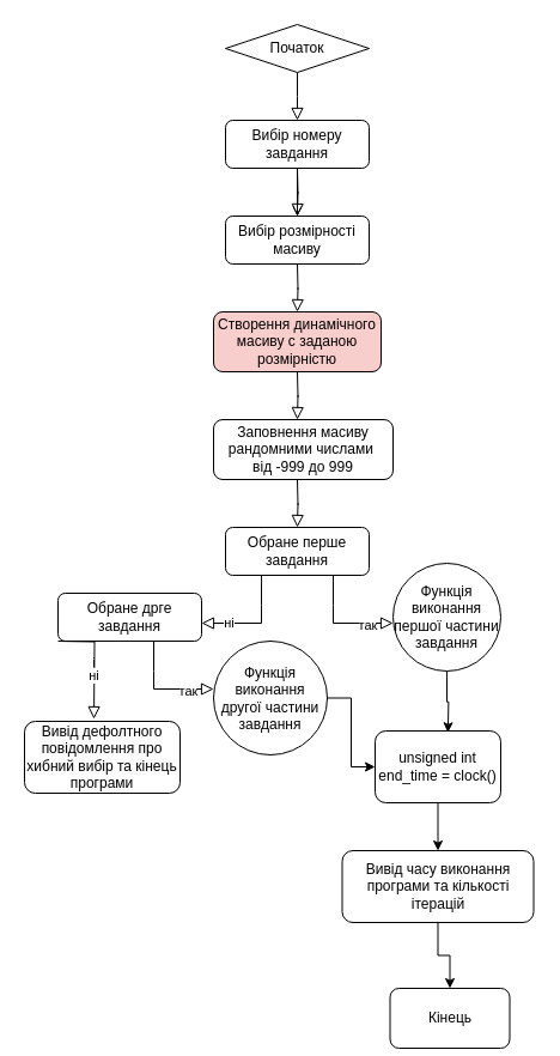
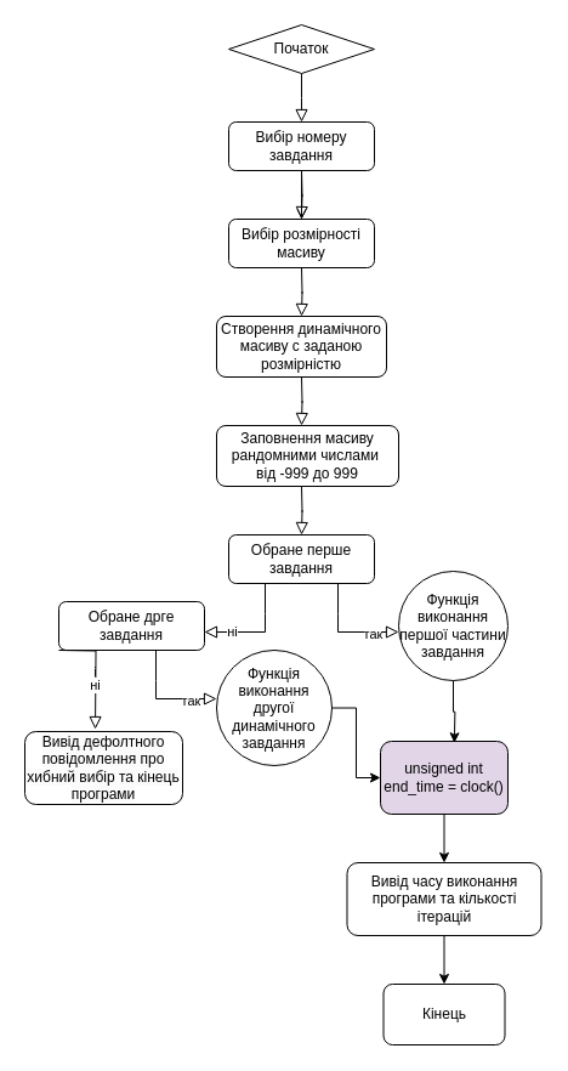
- <mxCell id="13" value="Створення динамічного масиву с заданою розмірністю" style="rounded=1;whiteSpace=wrap;html=1;fontSize=12;glass=0;strokeWidth=1;shadow=0;fillColor=#f8cecc;" parent="1" vertex="1"><mxGeometry x="178" y="260" width="140" height="50" as="geometry" /></mxCell>
+ <mxCell id="13" value="Створення динамічного масиву с заданою розмірністю" style="rounded=1;whiteSpace=wrap;html=1;fontSize=12;glass=0;strokeWidth=1;shadow=0;" parent="1" vertex="1"><mxGeometry x="178" y="260" width="140" height="50" as="geometry" /></mxCell>
- <mxCell id="28" value="Функція виконання другої частини завдання" style="ellipse;whiteSpace=wrap;html=1;aspect=fixed;" parent="1" vertex="1"><mxGeometry x="178" y="535" width="95" height="95" as="geometry" /></mxCell>
+ <mxCell id="28" value="Функція виконання другої динамічного завдання" style="ellipse;whiteSpace=wrap;html=1;aspect=fixed;" parent="1" vertex="1"><mxGeometry x="178" y="535" width="95" height="95" as="geometry" /></mxCell>
- <mxCell id="33" value="unsigned int end_time = clock()" style="rounded=1;whiteSpace=wrap;html=1;" parent="1" vertex="1"><mxGeometry x="313" y="610" width="105" height="60" as="geometry" /></mxCell>
+ <mxCell id="33" value="unsigned int end_time = clock()" style="rounded=1;whiteSpace=wrap;html=1;fillColor=#e1d5e7;" parent="1" vertex="1"><mxGeometry x="313" y="610" width="105" height="60" as="geometry" /></mxCell>
- <mxCell id="36" value="Кінець" style="rounded=1;whiteSpace=wrap;html=1;fontSize=12;glass=0;strokeWidth=1;shadow=0;" parent="1" vertex="1"><mxGeometry x="325.5" y="825" width="100" height="50" as="geometry" /></mxCell>
+ <mxCell id="36" value="Кінець" style="rounded=1;whiteSpace=wrap;html=1;fontSize=12;glass=0;strokeWidth=1;shadow=0;" parent="1" vertex="1"><mxGeometry x="315.5" y="810" width="100" height="50" as="geometry" /></mxCell>
